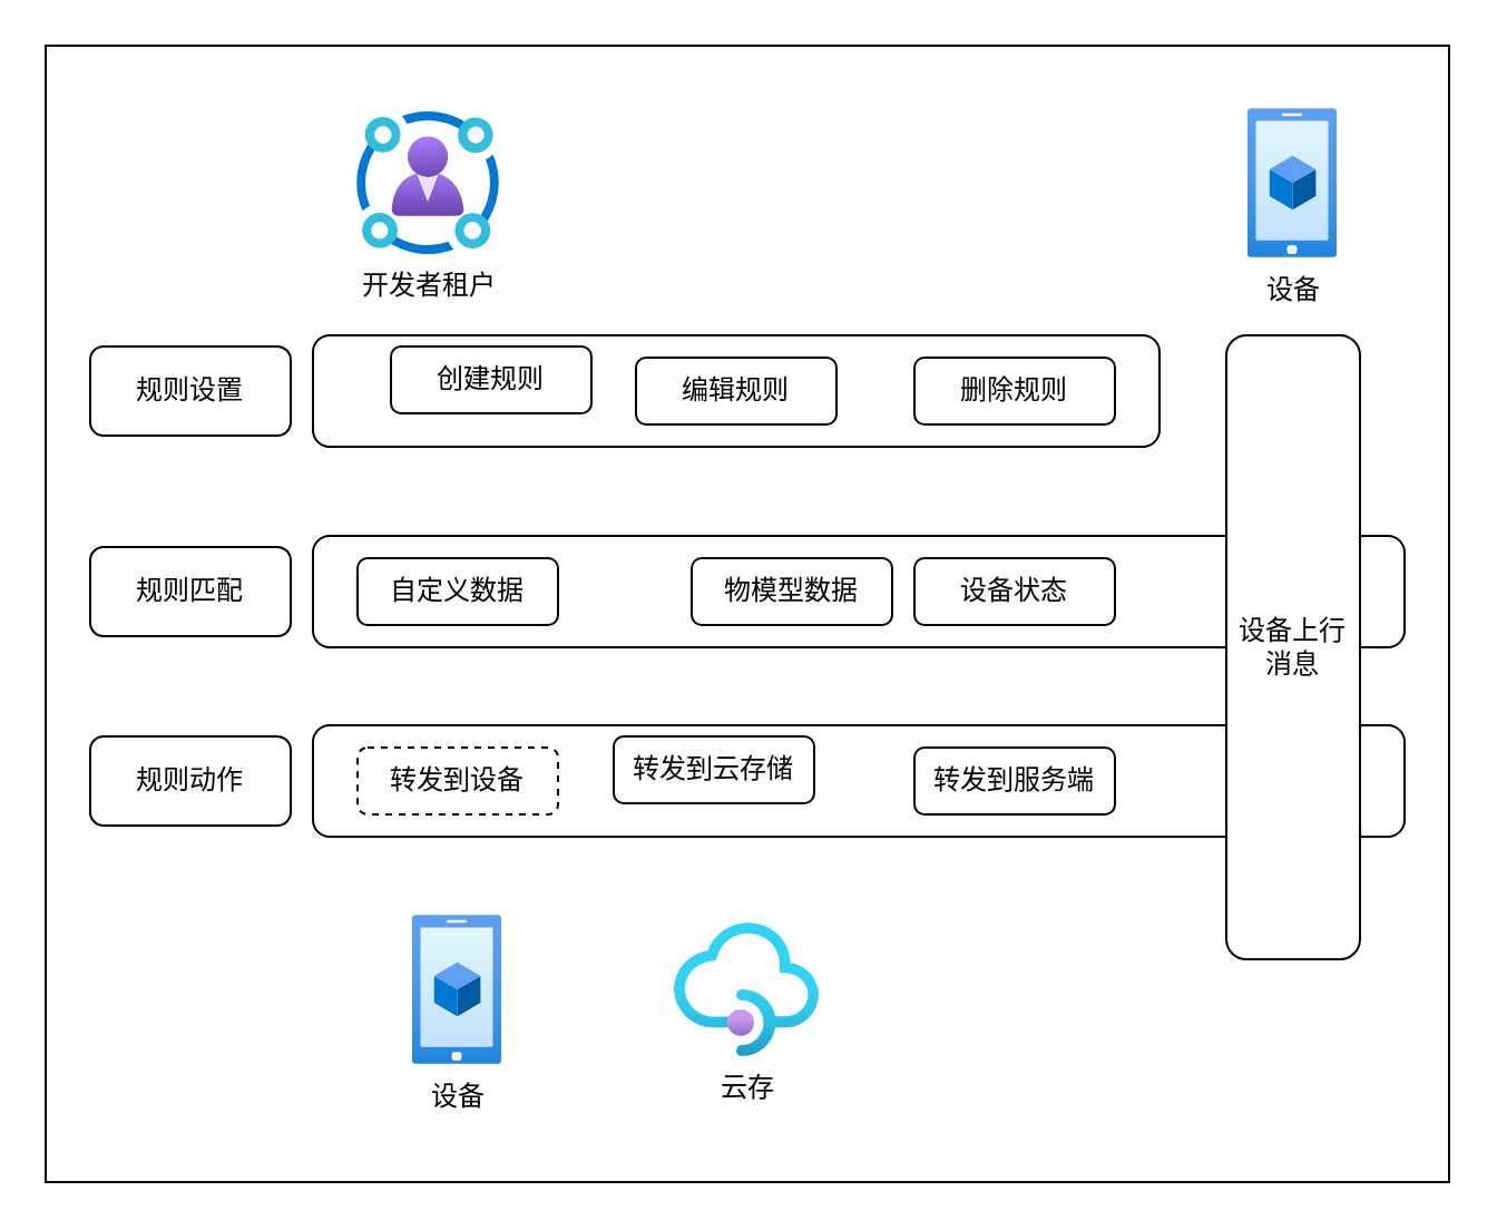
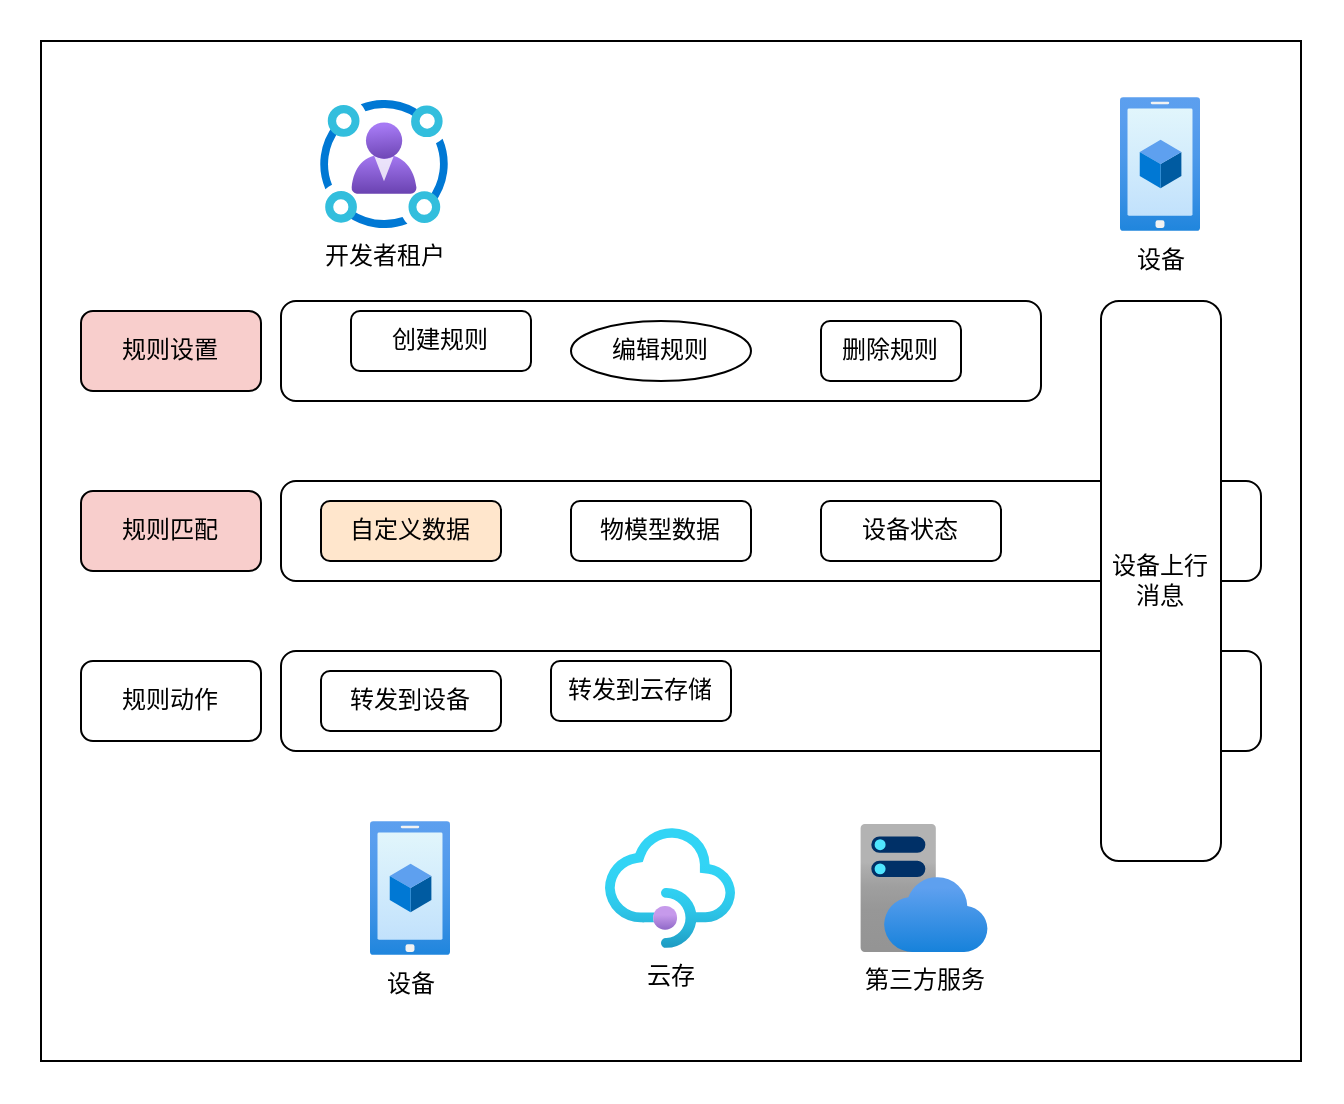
- <mxCell id="12" value="规则设置" style="rounded=1;whiteSpace=wrap;html=1;" vertex="1" parent="1"><mxGeometry x="40" y="155" width="90" height="40" as="geometry" /></mxCell>
+ <mxCell id="12" value="规则设置" style="rounded=1;whiteSpace=wrap;html=1;fillColor=#f8cecc;" vertex="1" parent="1"><mxGeometry x="40" y="155" width="90" height="40" as="geometry" /></mxCell>
- <mxCell id="10" value="编辑规则" style="rounded=1;whiteSpace=wrap;html=1;" vertex="1" parent="1"><mxGeometry x="285" y="160" width="90" height="30" as="geometry" /></mxCell>
+ <mxCell id="10" value="编辑规则" style="ellipse;whiteSpace=wrap;html=1;" vertex="1" parent="1"><mxGeometry x="285" y="160" width="90" height="30" as="geometry" /></mxCell>
- <mxCell id="11" value="删除规则" style="rounded=1;whiteSpace=wrap;html=1;" vertex="1" parent="1"><mxGeometry x="410" y="160" width="90" height="30" as="geometry" /></mxCell>
+ <mxCell id="11" value="删除规则" style="rounded=1;whiteSpace=wrap;html=1;" vertex="1" parent="1"><mxGeometry x="410" y="160" width="70" height="30" as="geometry" /></mxCell>
- <mxCell id="13" value="规则匹配" style="rounded=1;whiteSpace=wrap;html=1;" vertex="1" parent="1"><mxGeometry x="40" y="245" width="90" height="40" as="geometry" /></mxCell>
+ <mxCell id="13" value="规则匹配" style="rounded=1;whiteSpace=wrap;html=1;fillColor=#f8cecc;" vertex="1" parent="1"><mxGeometry x="40" y="245" width="90" height="40" as="geometry" /></mxCell>
- <mxCell id="15" value="自定义数据" style="rounded=1;whiteSpace=wrap;html=1;" vertex="1" parent="1"><mxGeometry x="160" y="250" width="90" height="30" as="geometry" /></mxCell>
+ <mxCell id="15" value="自定义数据" style="rounded=1;whiteSpace=wrap;html=1;fillColor=#ffe6cc;" vertex="1" parent="1"><mxGeometry x="160" y="250" width="90" height="30" as="geometry" /></mxCell>
- <mxCell id="16" value="物模型数据" style="rounded=1;whiteSpace=wrap;html=1;" vertex="1" parent="1"><mxGeometry x="310" y="250" width="90" height="30" as="geometry" /></mxCell>
+ <mxCell id="16" value="物模型数据" style="rounded=1;whiteSpace=wrap;html=1;" vertex="1" parent="1"><mxGeometry x="285" y="250" width="90" height="30" as="geometry" /></mxCell>
- <mxCell id="18" value="转发到设备" style="rounded=1;whiteSpace=wrap;html=1;dashed=1;" vertex="1" parent="1"><mxGeometry x="160" y="335" width="90" height="30" as="geometry" /></mxCell>
+ <mxCell id="18" value="转发到设备" style="rounded=1;whiteSpace=wrap;html=1;" vertex="1" parent="1"><mxGeometry x="160" y="335" width="90" height="30" as="geometry" /></mxCell>
- <mxCell id="20" value="转发到服务端" style="rounded=1;whiteSpace=wrap;html=1;" vertex="1" parent="1"><mxGeometry x="410" y="335" width="90" height="30" as="geometry" /></mxCell>
+ <mxCell id="22" value="第三方服务" style="aspect=fixed;html=1;points=[];align=center;image;fontSize=12;image=img/lib/azure2/app_services/App_Service_Plans.svg;" vertex="1" parent="1"><mxGeometry x="430" y="412" width="64" height="64" as="geometry" /></mxCell>
